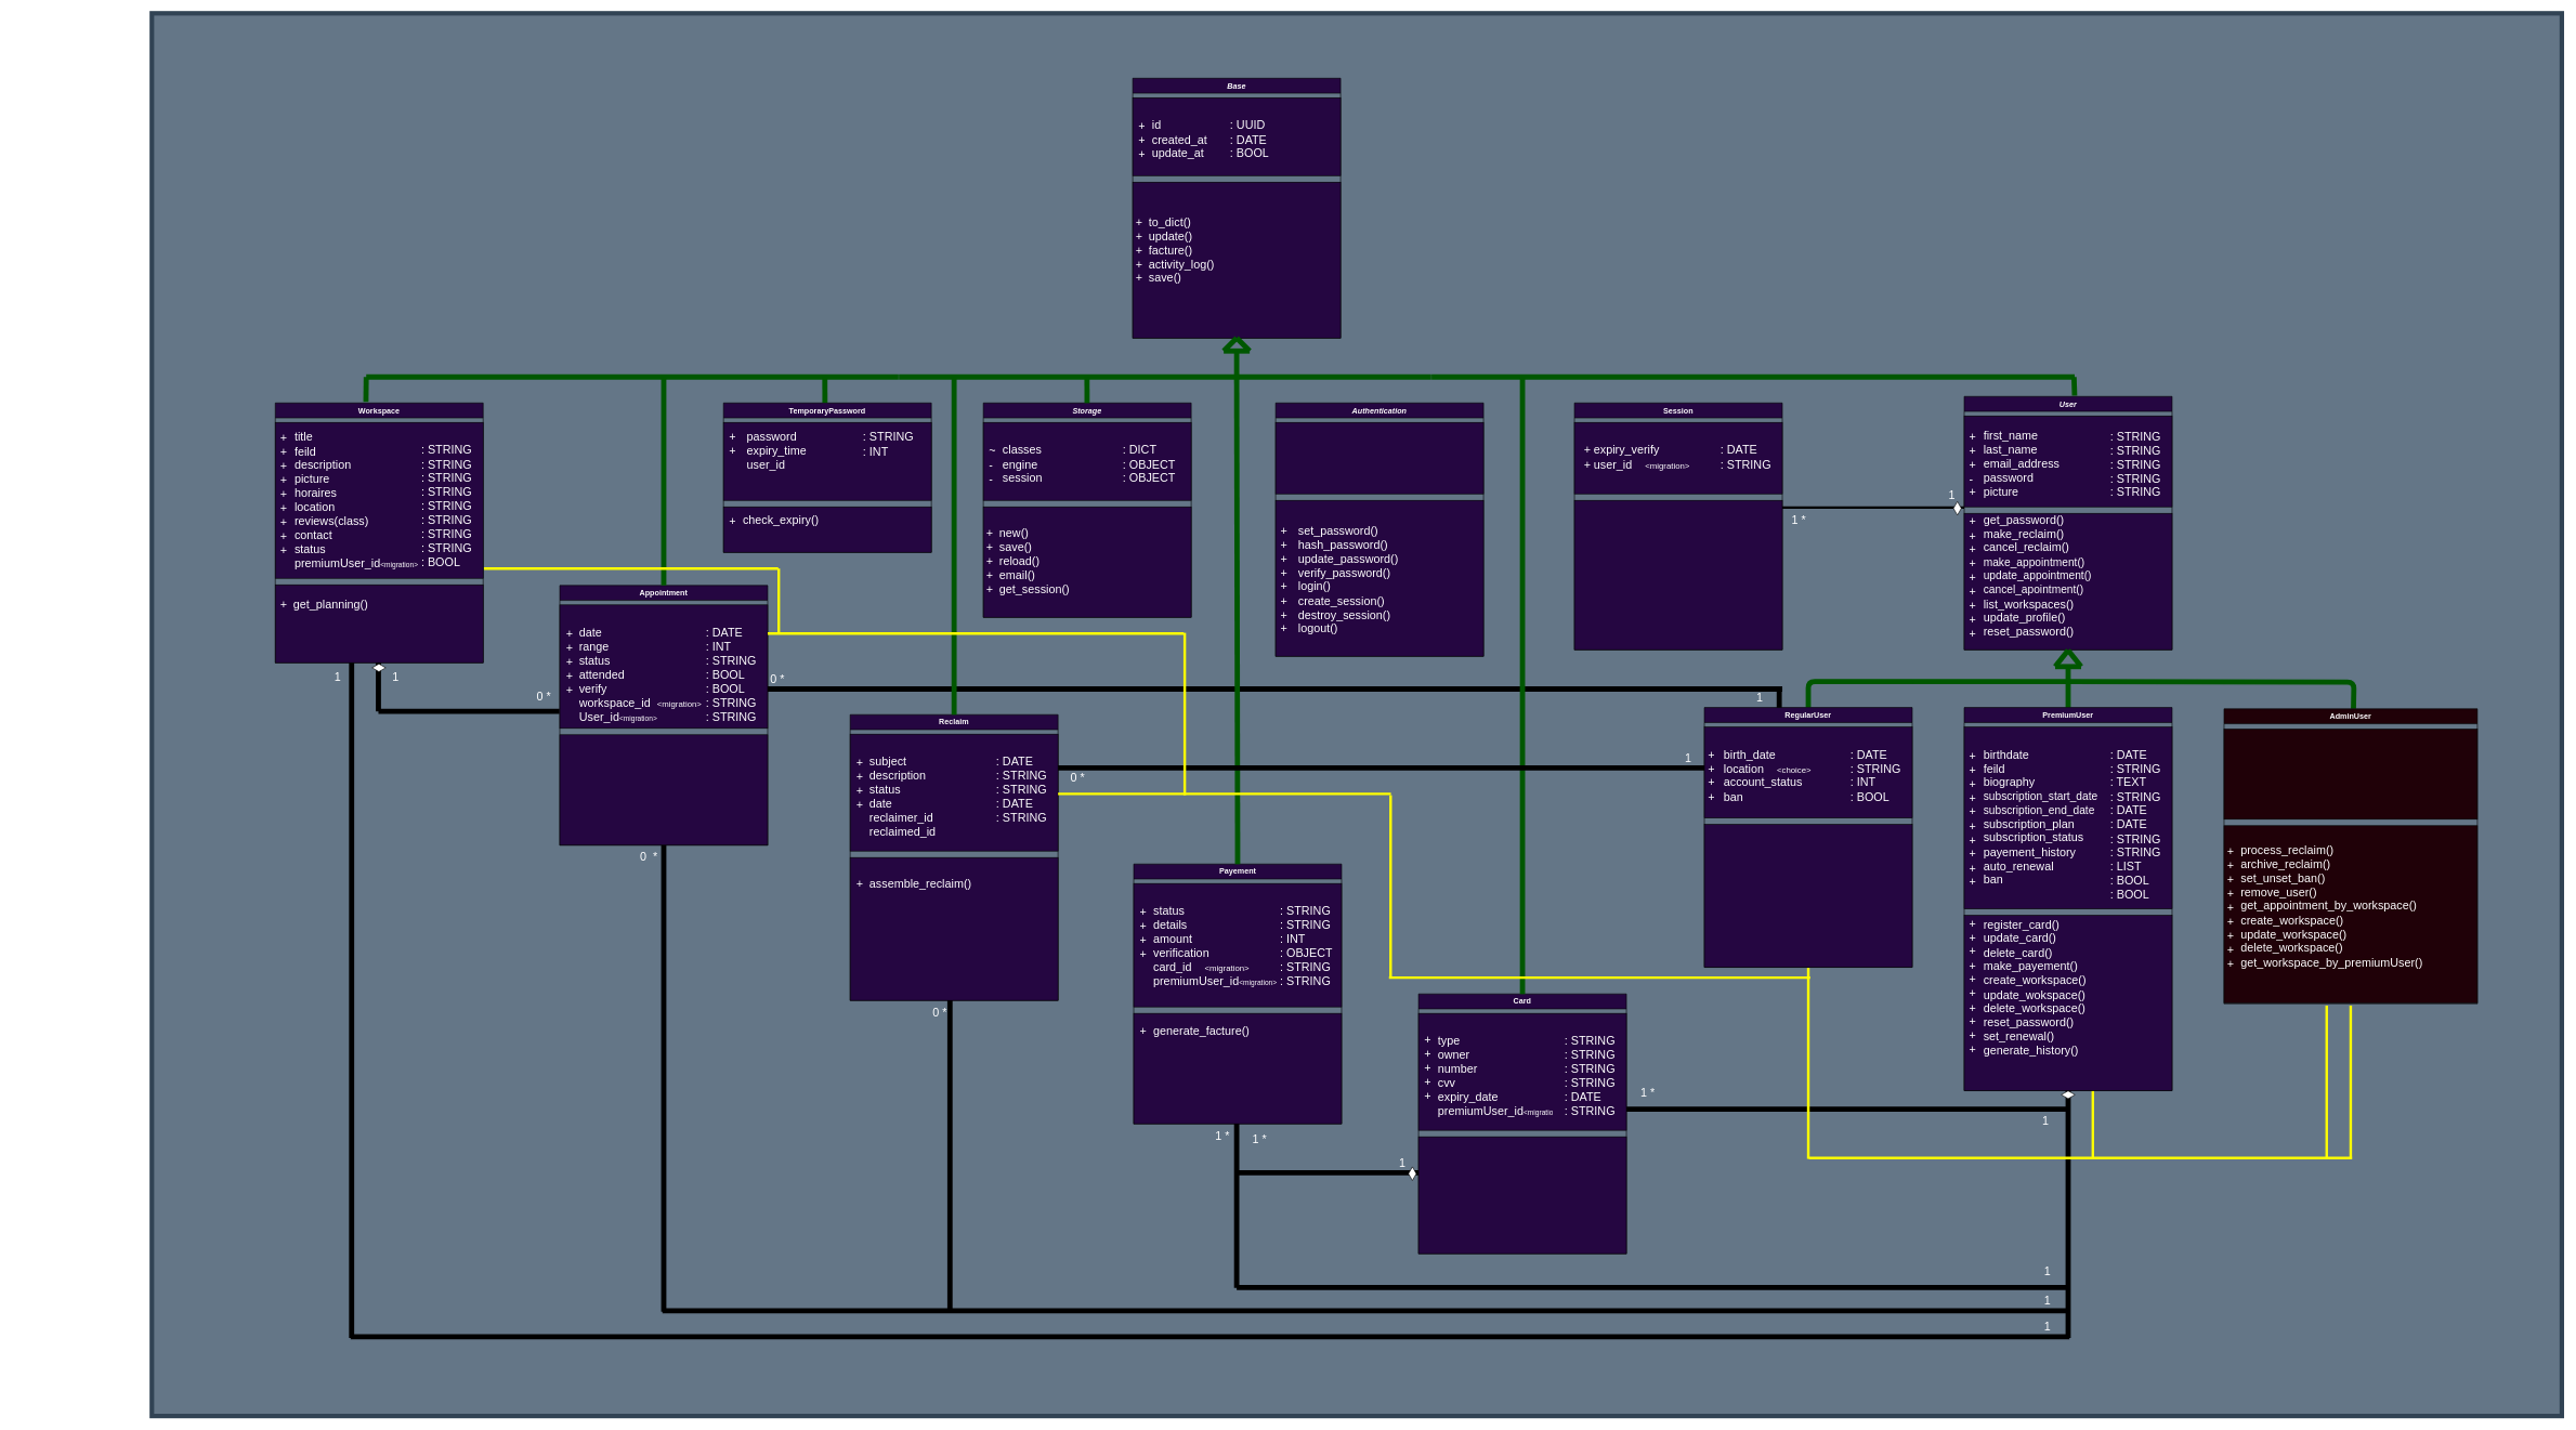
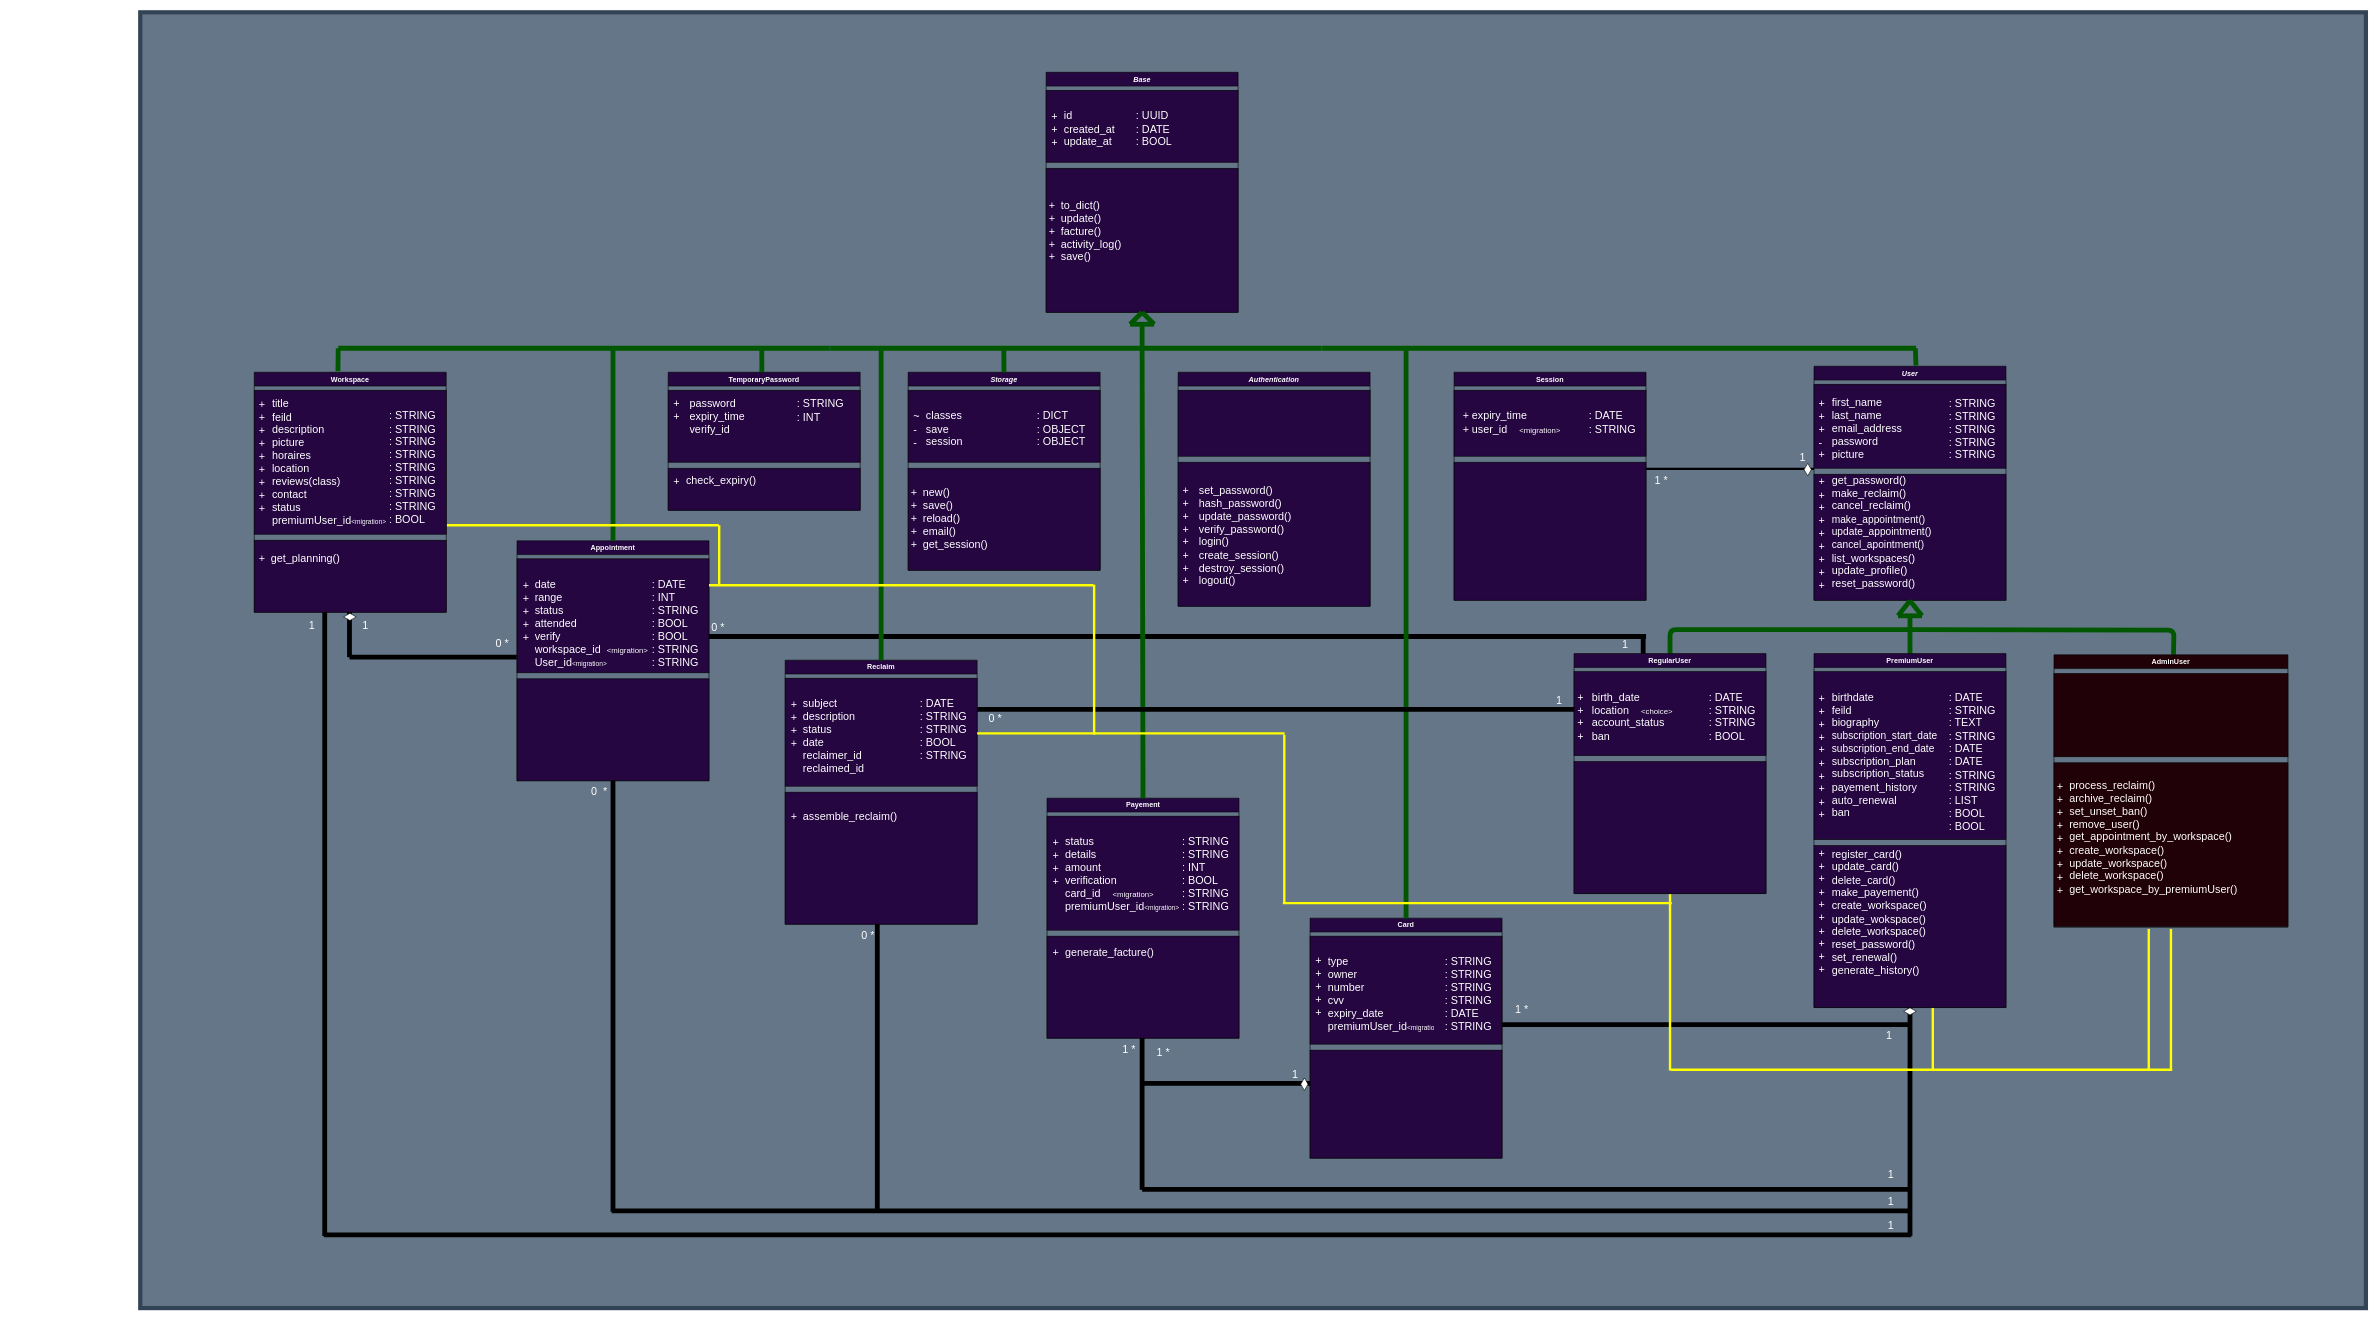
- <mxCell id="168" value="&lt;h1&gt;&lt;br&gt;&lt;/h1&gt;&lt;div style=&quot;font-size: 18px;&quot;&gt;&lt;span style=&quot;background-color: initial;&quot;&gt;password&lt;/span&gt;&lt;/div&gt;&lt;div style=&quot;font-size: 18px;&quot;&gt;&lt;span style=&quot;background-color: initial;&quot;&gt;expiry_time&lt;/span&gt;&lt;/div&gt;&lt;div style=&quot;font-size: 18px;&quot;&gt;user_id&lt;span style=&quot;background-color: initial; white-space: pre;&quot;&gt;&#09;&lt;/span&gt;&lt;br&gt;&lt;/div&gt;" style="text;html=1;strokeColor=none;fillColor=none;spacing=5;spacingTop=-20;whiteSpace=wrap;overflow=hidden;rounded=0;fontColor=#ffffff;" parent="165" vertex="1"><mxGeometry x="31" y="-9" width="240" height="159" as="geometry" /></mxCell>
+ <mxCell id="168" value="&lt;h1&gt;&lt;br&gt;&lt;/h1&gt;&lt;div style=&quot;font-size: 18px;&quot;&gt;&lt;span style=&quot;background-color: initial;&quot;&gt;password&lt;/span&gt;&lt;/div&gt;&lt;div style=&quot;font-size: 18px;&quot;&gt;&lt;span style=&quot;background-color: initial;&quot;&gt;expiry_time&lt;/span&gt;&lt;/div&gt;&lt;div style=&quot;font-size: 18px;&quot;&gt;verify_id&lt;span style=&quot;background-color: initial; white-space: pre;&quot;&gt;&#09;&lt;/span&gt;&lt;br&gt;&lt;/div&gt;" style="text;html=1;strokeColor=none;fillColor=none;spacing=5;spacingTop=-20;whiteSpace=wrap;overflow=hidden;rounded=0;fontColor=#ffffff;" parent="165" vertex="1"><mxGeometry x="31" y="-9" width="240" height="159" as="geometry" /></mxCell>
- <mxCell id="103" value="&lt;h1&gt;&lt;br&gt;&lt;/h1&gt;&lt;div style=&quot;font-size: 18px;&quot;&gt;expiry_verify&lt;/div&gt;&lt;div style=&quot;&quot;&gt;&lt;span style=&quot;font-size: 18px;&quot;&gt;&lt;font&gt;user_id&lt;/font&gt;&amp;nbsp; &amp;nbsp;&amp;nbsp;&lt;/span&gt;&lt;font style=&quot;font-size: 13px;&quot;&gt;&amp;lt;migration&amp;gt;&lt;/font&gt;&lt;/div&gt;" style="text;html=1;strokeColor=none;fillColor=none;spacing=5;spacingTop=-20;whiteSpace=wrap;overflow=hidden;rounded=0;fontColor=#ffffff;" parent="101" vertex="1"><mxGeometry x="25" y="12" width="165" height="228" as="geometry" /></mxCell>
+ <mxCell id="103" value="&lt;h1&gt;&lt;br&gt;&lt;/h1&gt;&lt;div style=&quot;font-size: 18px;&quot;&gt;expiry_time&lt;/div&gt;&lt;div style=&quot;&quot;&gt;&lt;span style=&quot;font-size: 18px;&quot;&gt;&lt;font&gt;user_id&lt;/font&gt;&amp;nbsp; &amp;nbsp;&amp;nbsp;&lt;/span&gt;&lt;font style=&quot;font-size: 13px;&quot;&gt;&amp;lt;migration&amp;gt;&lt;/font&gt;&lt;/div&gt;" style="text;html=1;strokeColor=none;fillColor=none;spacing=5;spacingTop=-20;whiteSpace=wrap;overflow=hidden;rounded=0;fontColor=#ffffff;" parent="101" vertex="1"><mxGeometry x="25" y="12" width="165" height="228" as="geometry" /></mxCell>
- <mxCell id="154" value="&lt;h1&gt;&lt;br&gt;&lt;/h1&gt;&lt;div style=&quot;font-size: 18px;&quot;&gt;&lt;font style=&quot;font-size: 18px;&quot;&gt;classes&lt;span style=&quot;white-space: pre;&quot;&gt;&#09;&lt;/span&gt;&lt;/font&gt;&lt;/div&gt;&lt;div style=&quot;font-size: 18px;&quot;&gt;&lt;font style=&quot;font-size: 18px;&quot;&gt;engine&amp;nbsp; &amp;nbsp; &amp;nbsp;&lt;span style=&quot;white-space: pre;&quot;&gt;&#09;&lt;/span&gt;&lt;/font&gt;&lt;/div&gt;&lt;div style=&quot;font-size: 18px;&quot;&gt;&lt;font style=&quot;font-size: 18px;&quot;&gt;session&lt;span style=&quot;white-space: pre;&quot;&gt;&#09;&lt;/span&gt;&lt;/font&gt;&lt;/div&gt;" style="text;html=1;strokeColor=none;fillColor=none;spacing=5;spacingTop=-20;whiteSpace=wrap;overflow=hidden;rounded=0;fontColor=#ffffff;" parent="151" vertex="1"><mxGeometry x="25" y="12" width="240" height="150" as="geometry" /></mxCell>
+ <mxCell id="154" value="&lt;h1&gt;&lt;br&gt;&lt;/h1&gt;&lt;div style=&quot;font-size: 18px;&quot;&gt;&lt;font style=&quot;font-size: 18px;&quot;&gt;classes&lt;span style=&quot;white-space: pre;&quot;&gt;&#09;&lt;/span&gt;&lt;/font&gt;&lt;/div&gt;&lt;div style=&quot;font-size: 18px;&quot;&gt;&lt;font style=&quot;font-size: 18px;&quot;&gt;save&amp;nbsp; &amp;nbsp; &amp;nbsp;&lt;span style=&quot;white-space: pre;&quot;&gt;&#09;&lt;/span&gt;&lt;/font&gt;&lt;/div&gt;&lt;div style=&quot;font-size: 18px;&quot;&gt;&lt;font style=&quot;font-size: 18px;&quot;&gt;session&lt;span style=&quot;white-space: pre;&quot;&gt;&#09;&lt;/span&gt;&lt;/font&gt;&lt;/div&gt;" style="text;html=1;strokeColor=none;fillColor=none;spacing=5;spacingTop=-20;whiteSpace=wrap;overflow=hidden;rounded=0;fontColor=#ffffff;" parent="151" vertex="1"><mxGeometry x="25" y="12" width="240" height="150" as="geometry" /></mxCell>
- <mxCell id="33" value="&lt;h1&gt;&lt;br&gt;&lt;/h1&gt;&lt;div style=&quot;font-size: 18px;&quot;&gt;&lt;span style=&quot;background-color: initial;&quot;&gt;: DATE&lt;/span&gt;&lt;span style=&quot;background-color: initial; white-space: pre;&quot;&gt;&#09;&lt;/span&gt;&lt;br&gt;&lt;/div&gt;&lt;div style=&quot;font-size: 18px;&quot;&gt;&lt;font style=&quot;font-size: 18px;&quot;&gt;: STRING&amp;nbsp;&lt;/font&gt;&lt;/div&gt;&lt;div style=&quot;font-size: 18px;&quot;&gt;&lt;font style=&quot;font-size: 18px;&quot;&gt;: INT&lt;/font&gt;&lt;/div&gt;&lt;div style=&quot;font-size: 18px;&quot;&gt;: BOOL&lt;/div&gt;" style="text;html=1;strokeColor=none;fillColor=none;spacing=5;spacingTop=-20;whiteSpace=wrap;overflow=hidden;rounded=0;fontColor=#ffffff;" parent="30" vertex="1"><mxGeometry x="220" y="12" width="130" height="168" as="geometry" /></mxCell>
+ <mxCell id="33" value="&lt;h1&gt;&lt;br&gt;&lt;/h1&gt;&lt;div style=&quot;font-size: 18px;&quot;&gt;&lt;span style=&quot;background-color: initial;&quot;&gt;: DATE&lt;/span&gt;&lt;span style=&quot;background-color: initial; white-space: pre;&quot;&gt;&#09;&lt;/span&gt;&lt;br&gt;&lt;/div&gt;&lt;div style=&quot;font-size: 18px;&quot;&gt;&lt;font style=&quot;font-size: 18px;&quot;&gt;: STRING&amp;nbsp;&lt;/font&gt;&lt;/div&gt;&lt;div style=&quot;font-size: 18px;&quot;&gt;&lt;font style=&quot;font-size: 18px;&quot;&gt;: STRING&lt;/font&gt;&lt;/div&gt;&lt;div style=&quot;font-size: 18px;&quot;&gt;: BOOL&lt;/div&gt;" style="text;html=1;strokeColor=none;fillColor=none;spacing=5;spacingTop=-20;whiteSpace=wrap;overflow=hidden;rounded=0;fontColor=#ffffff;" parent="30" vertex="1"><mxGeometry x="220" y="12" width="130" height="168" as="geometry" /></mxCell>
- <mxCell id="80" value="&lt;h1&gt;&lt;br&gt;&lt;/h1&gt;&lt;div style=&quot;font-size: 18px;&quot;&gt;&lt;span style=&quot;background-color: initial;&quot;&gt;: DATE&lt;/span&gt;&lt;/div&gt;&lt;div style=&quot;font-size: 18px;&quot;&gt;&lt;span style=&quot;background-color: initial;&quot;&gt;: STRING&lt;/span&gt;&lt;br&gt;&lt;/div&gt;&lt;div style=&quot;font-size: 18px;&quot;&gt;&lt;font style=&quot;font-size: 18px;&quot;&gt;: STRING&lt;/font&gt;&lt;/div&gt;&lt;div style=&quot;font-size: 18px;&quot;&gt;&lt;font style=&quot;font-size: 18px;&quot;&gt;: DATE&lt;/font&gt;&lt;/div&gt;&lt;div style=&quot;font-size: 18px;&quot;&gt;&lt;font style=&quot;font-size: 18px;&quot;&gt;: STRING&lt;/font&gt;&lt;/div&gt;" style="text;html=1;strokeColor=none;fillColor=none;spacing=5;spacingTop=-20;whiteSpace=wrap;overflow=hidden;rounded=0;fontColor=#ffffff;" parent="77" vertex="1"><mxGeometry x="220" y="12" width="130" height="158" as="geometry" /></mxCell>
+ <mxCell id="80" value="&lt;h1&gt;&lt;br&gt;&lt;/h1&gt;&lt;div style=&quot;font-size: 18px;&quot;&gt;&lt;span style=&quot;background-color: initial;&quot;&gt;: DATE&lt;/span&gt;&lt;/div&gt;&lt;div style=&quot;font-size: 18px;&quot;&gt;&lt;span style=&quot;background-color: initial;&quot;&gt;: STRING&lt;/span&gt;&lt;br&gt;&lt;/div&gt;&lt;div style=&quot;font-size: 18px;&quot;&gt;&lt;font style=&quot;font-size: 18px;&quot;&gt;: STRING&lt;/font&gt;&lt;/div&gt;&lt;div style=&quot;font-size: 18px;&quot;&gt;&lt;font style=&quot;font-size: 18px;&quot;&gt;: BOOL&lt;/font&gt;&lt;/div&gt;&lt;div style=&quot;font-size: 18px;&quot;&gt;&lt;font style=&quot;font-size: 18px;&quot;&gt;: STRING&lt;/font&gt;&lt;/div&gt;" style="text;html=1;strokeColor=none;fillColor=none;spacing=5;spacingTop=-20;whiteSpace=wrap;overflow=hidden;rounded=0;fontColor=#ffffff;" parent="77" vertex="1"><mxGeometry x="220" y="12" width="130" height="158" as="geometry" /></mxCell>
- <mxCell id="53" value="&lt;h1&gt;&lt;br&gt;&lt;/h1&gt;&lt;div style=&quot;font-size: 18px;&quot;&gt;&lt;font style=&quot;font-size: 18px;&quot;&gt;: STRING&lt;/font&gt;&lt;/div&gt;&lt;div style=&quot;font-size: 18px;&quot;&gt;&lt;font style=&quot;font-size: 18px;&quot;&gt;: STRING&lt;span style=&quot;&quot;&gt;&#09;&lt;/span&gt;&lt;/font&gt;&lt;/div&gt;&lt;div style=&quot;font-size: 18px;&quot;&gt;&lt;font style=&quot;font-size: 18px;&quot;&gt;: INT&lt;span style=&quot;&quot;&gt;&lt;/span&gt;&lt;/font&gt;&lt;/div&gt;&lt;div style=&quot;font-size: 18px;&quot;&gt;&lt;font style=&quot;font-size: 18px;&quot;&gt;: OBJECT&lt;/font&gt;&lt;/div&gt;&lt;div style=&quot;font-size: 18px;&quot;&gt;: STRING&lt;/div&gt;&lt;div style=&quot;font-size: 18px;&quot;&gt;: STRING&lt;/div&gt;" style="text;html=1;strokeColor=none;fillColor=none;spacing=5;spacingTop=-20;whiteSpace=wrap;overflow=hidden;rounded=0;fontColor=#ffffff;" parent="49" vertex="1"><mxGeometry x="220" y="12" width="130" height="268" as="geometry" /></mxCell>
+ <mxCell id="53" value="&lt;h1&gt;&lt;br&gt;&lt;/h1&gt;&lt;div style=&quot;font-size: 18px;&quot;&gt;&lt;font style=&quot;font-size: 18px;&quot;&gt;: STRING&lt;/font&gt;&lt;/div&gt;&lt;div style=&quot;font-size: 18px;&quot;&gt;&lt;font style=&quot;font-size: 18px;&quot;&gt;: STRING&lt;span style=&quot;&quot;&gt;&#09;&lt;/span&gt;&lt;/font&gt;&lt;/div&gt;&lt;div style=&quot;font-size: 18px;&quot;&gt;&lt;font style=&quot;font-size: 18px;&quot;&gt;: INT&lt;span style=&quot;&quot;&gt;&lt;/span&gt;&lt;/font&gt;&lt;/div&gt;&lt;div style=&quot;font-size: 18px;&quot;&gt;&lt;font style=&quot;font-size: 18px;&quot;&gt;: BOOL&lt;/font&gt;&lt;/div&gt;&lt;div style=&quot;font-size: 18px;&quot;&gt;: STRING&lt;/div&gt;&lt;div style=&quot;font-size: 18px;&quot;&gt;: STRING&lt;/div&gt;" style="text;html=1;strokeColor=none;fillColor=none;spacing=5;spacingTop=-20;whiteSpace=wrap;overflow=hidden;rounded=0;fontColor=#ffffff;" parent="49" vertex="1"><mxGeometry x="220" y="12" width="130" height="268" as="geometry" /></mxCell>
